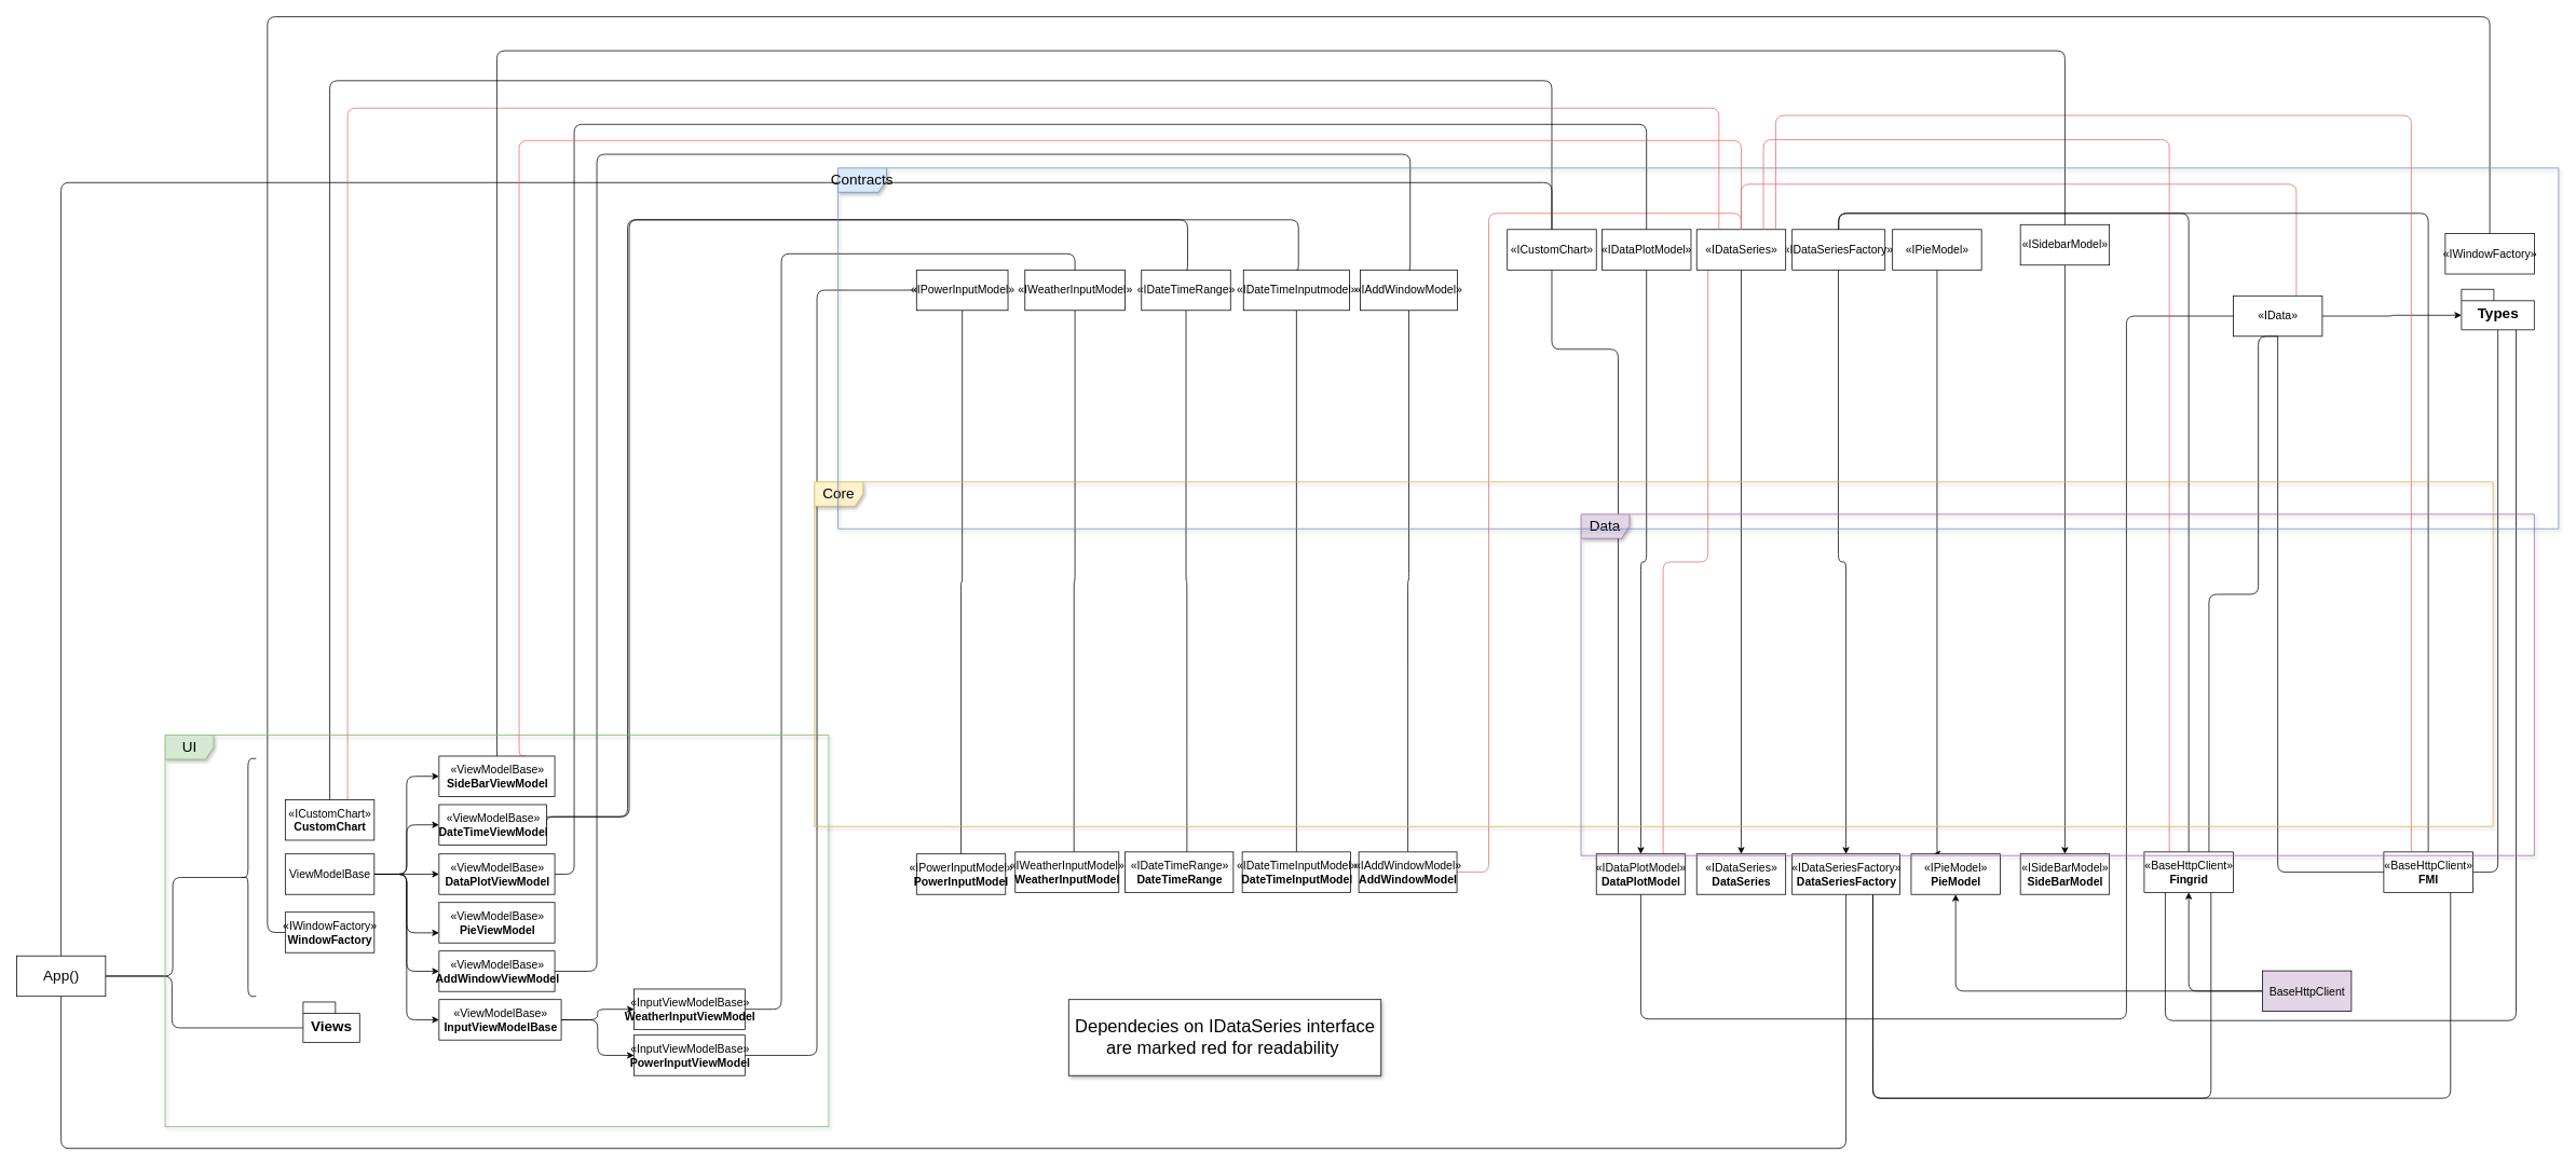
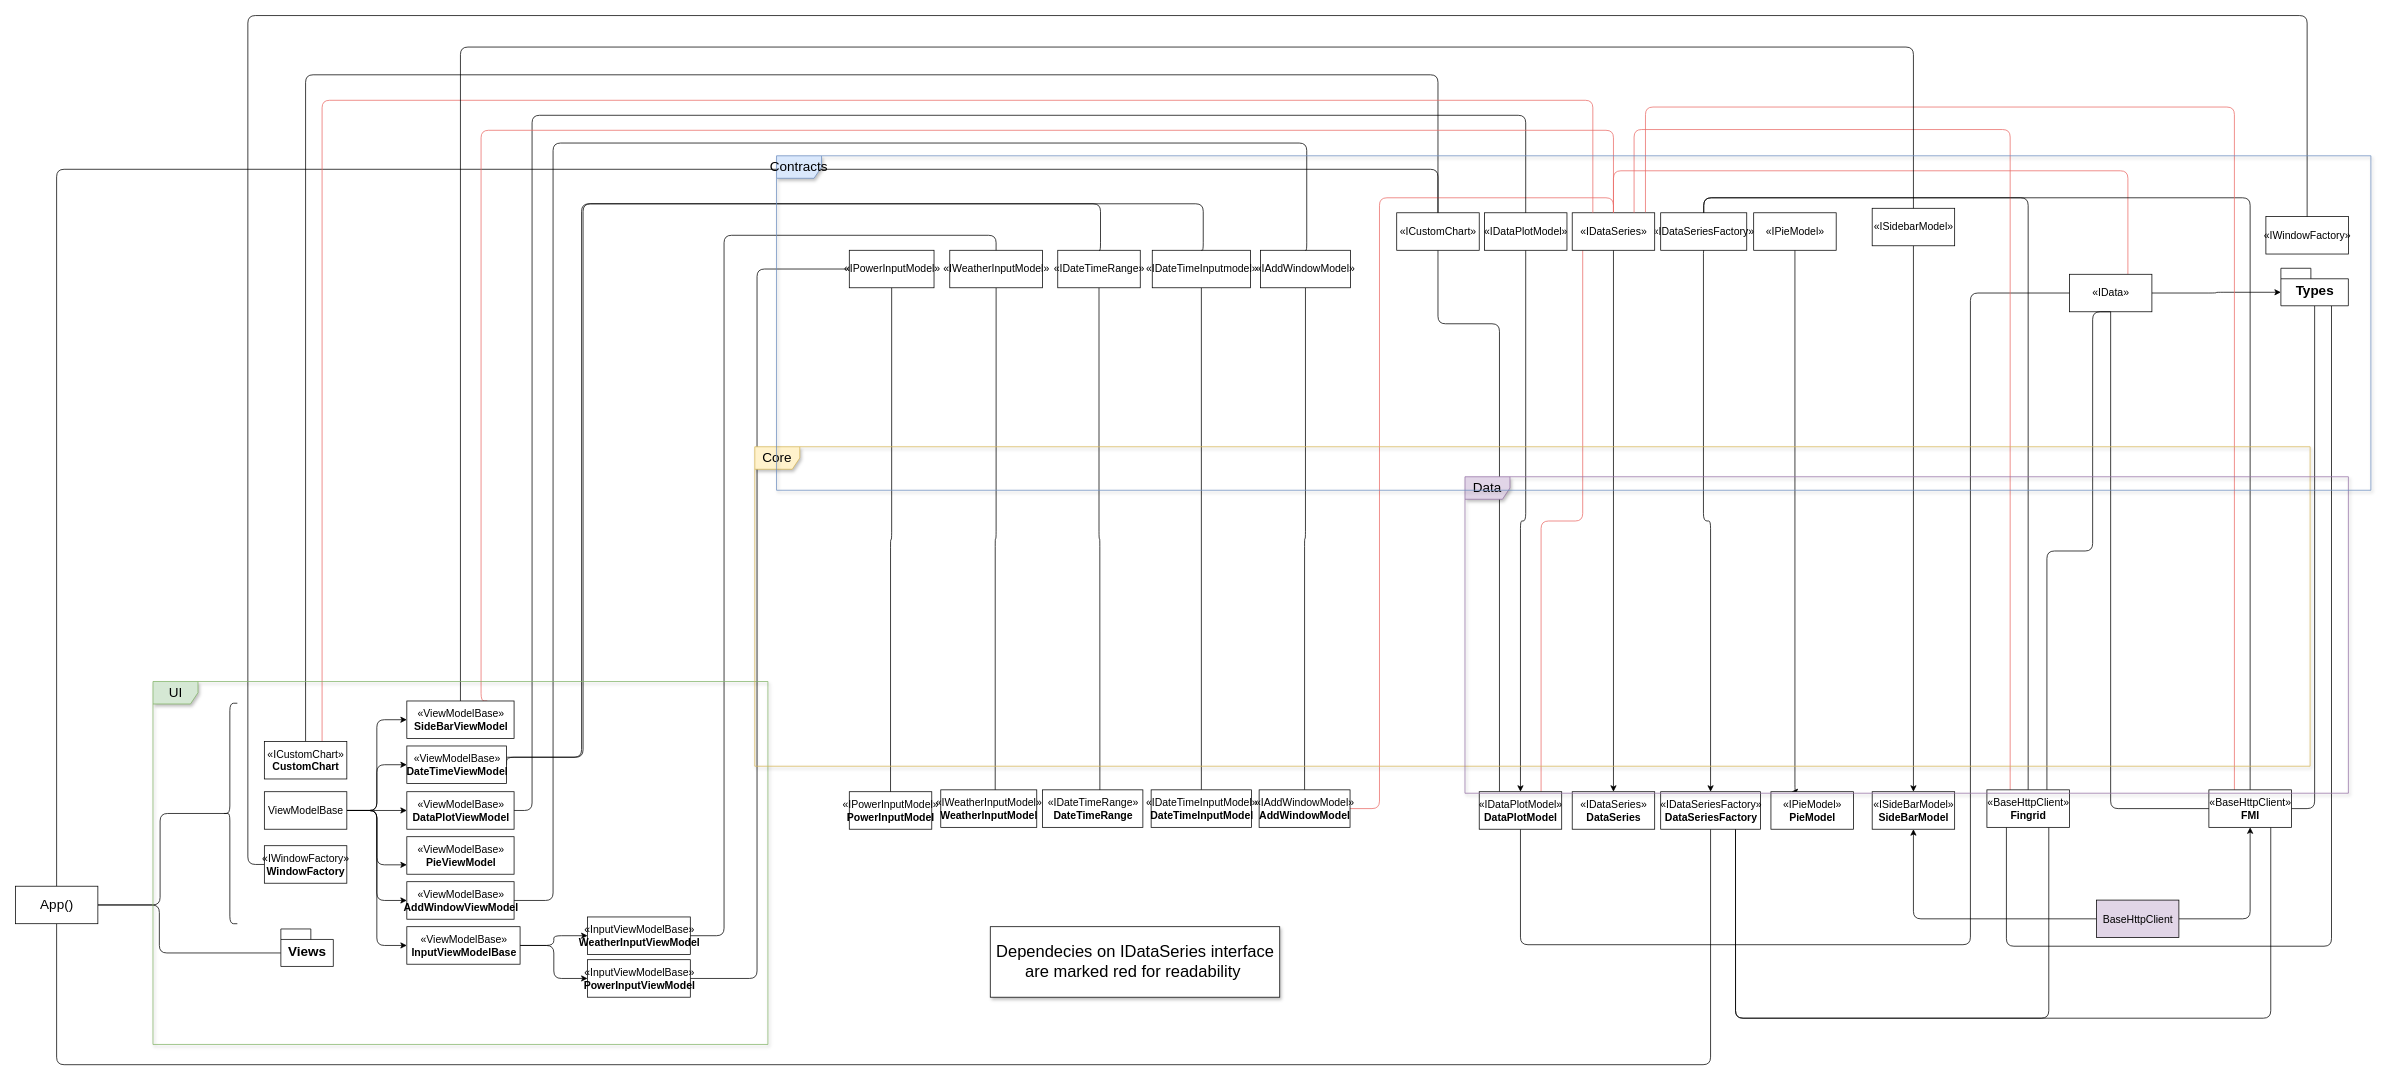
- <mxCell id="47" style="edgeStyle=orthogonalEdgeStyle;orthogonalLoop=1;jettySize=auto;html=1;rounded=1;fontSize=14;" edge="1" parent="1" source="48" target="37"><mxGeometry relative="1" as="geometry" /></mxCell>
+ <mxCell id="47" style="edgeStyle=orthogonalEdgeStyle;orthogonalLoop=1;jettySize=auto;html=1;entryX=0.5;entryY=1;entryDx=0;entryDy=0;rounded=1;fontSize=14;" edge="1" parent="1" source="48" target="58"><mxGeometry relative="1" as="geometry" /></mxCell>
- <mxCell id="46" style="edgeStyle=orthogonalEdgeStyle;rounded=1;orthogonalLoop=1;jettySize=auto;html=1;entryX=0.5;entryY=1;entryDx=0;entryDy=0;fontSize=14;" edge="1" parent="1" source="48" target="53"><mxGeometry relative="1" as="geometry" /></mxCell>
+ <mxCell id="46" style="edgeStyle=orthogonalEdgeStyle;rounded=1;orthogonalLoop=1;jettySize=auto;html=1;fontSize=14;" edge="1" parent="1" source="48" target="36"><mxGeometry relative="1" as="geometry" /></mxCell>
